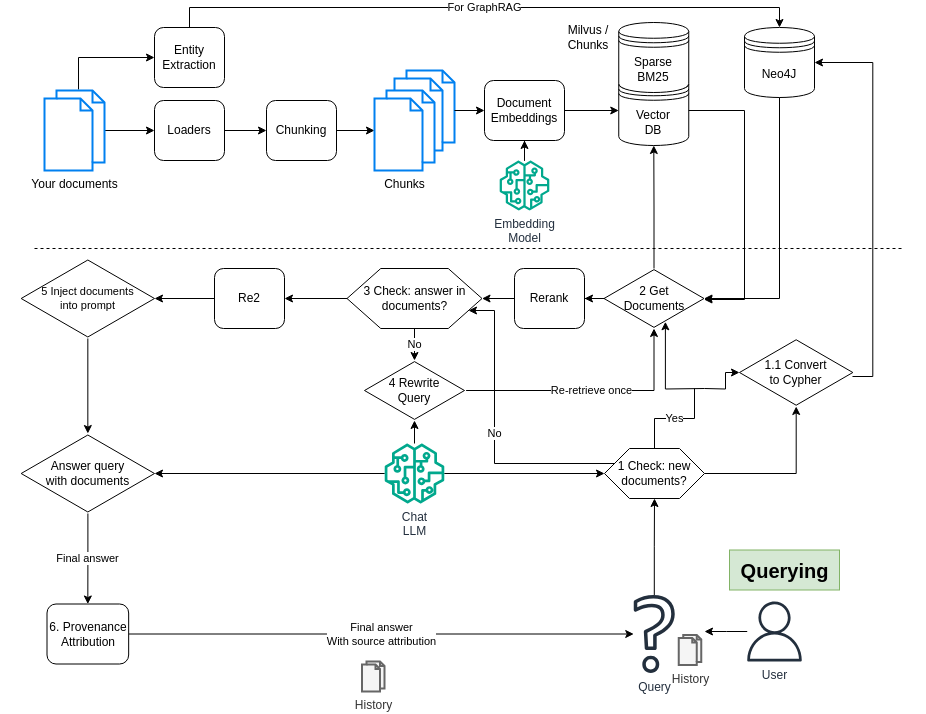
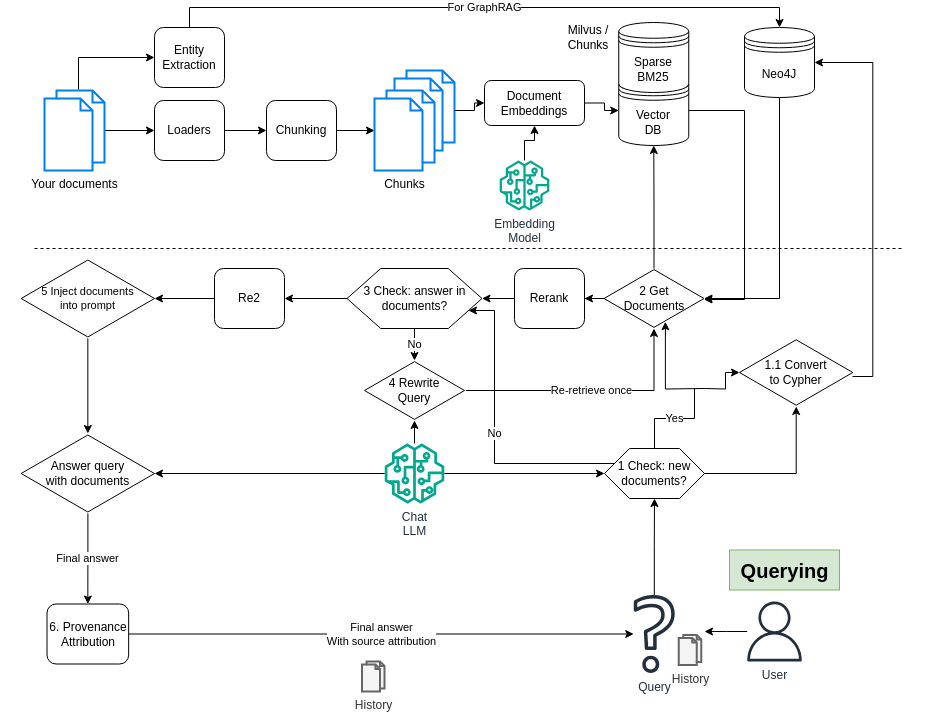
- <mxCell id="13" value="&lt;div&gt;Document&lt;/div&gt;&lt;div&gt;Embeddings&lt;br&gt;&lt;/div&gt;" style="rounded=1;whiteSpace=wrap;html=1;" parent="1" vertex="1"><mxGeometry x="484" y="78" width="80" height="60" as="geometry" /></mxCell>
+ <mxCell id="13" value="&lt;div&gt;Document&lt;/div&gt;&lt;div&gt;Embeddings&lt;br&gt;&lt;/div&gt;" style="rounded=1;whiteSpace=wrap;html=1;" parent="1" vertex="1"><mxGeometry x="484" y="78" width="100" height="45" as="geometry" /></mxCell>
